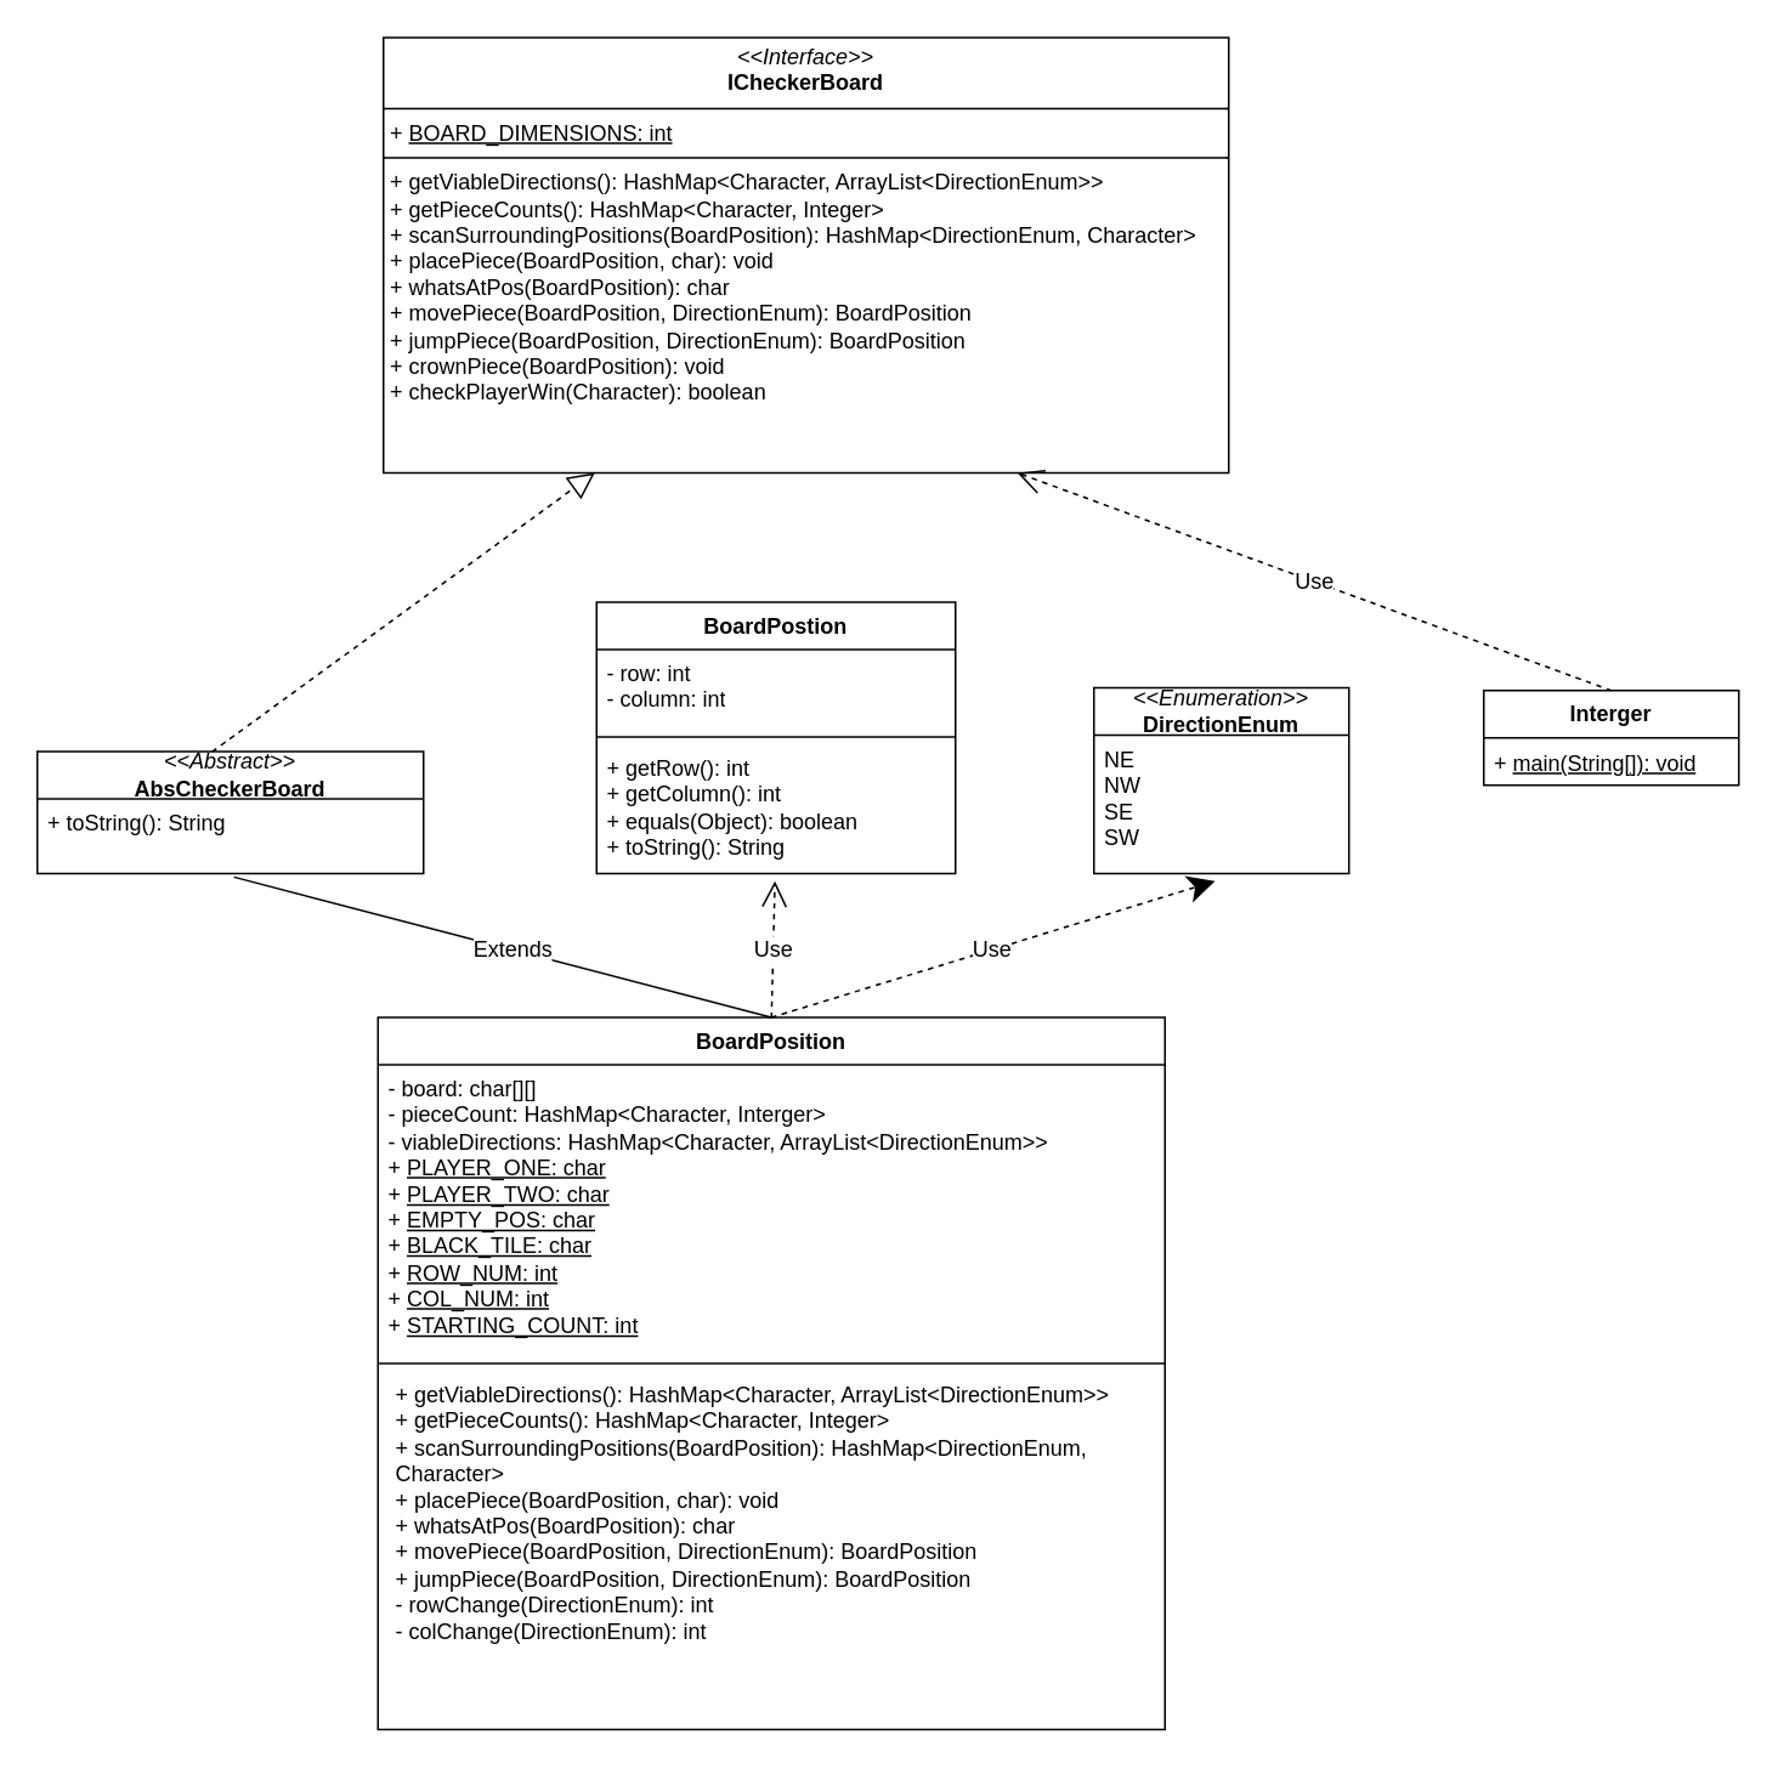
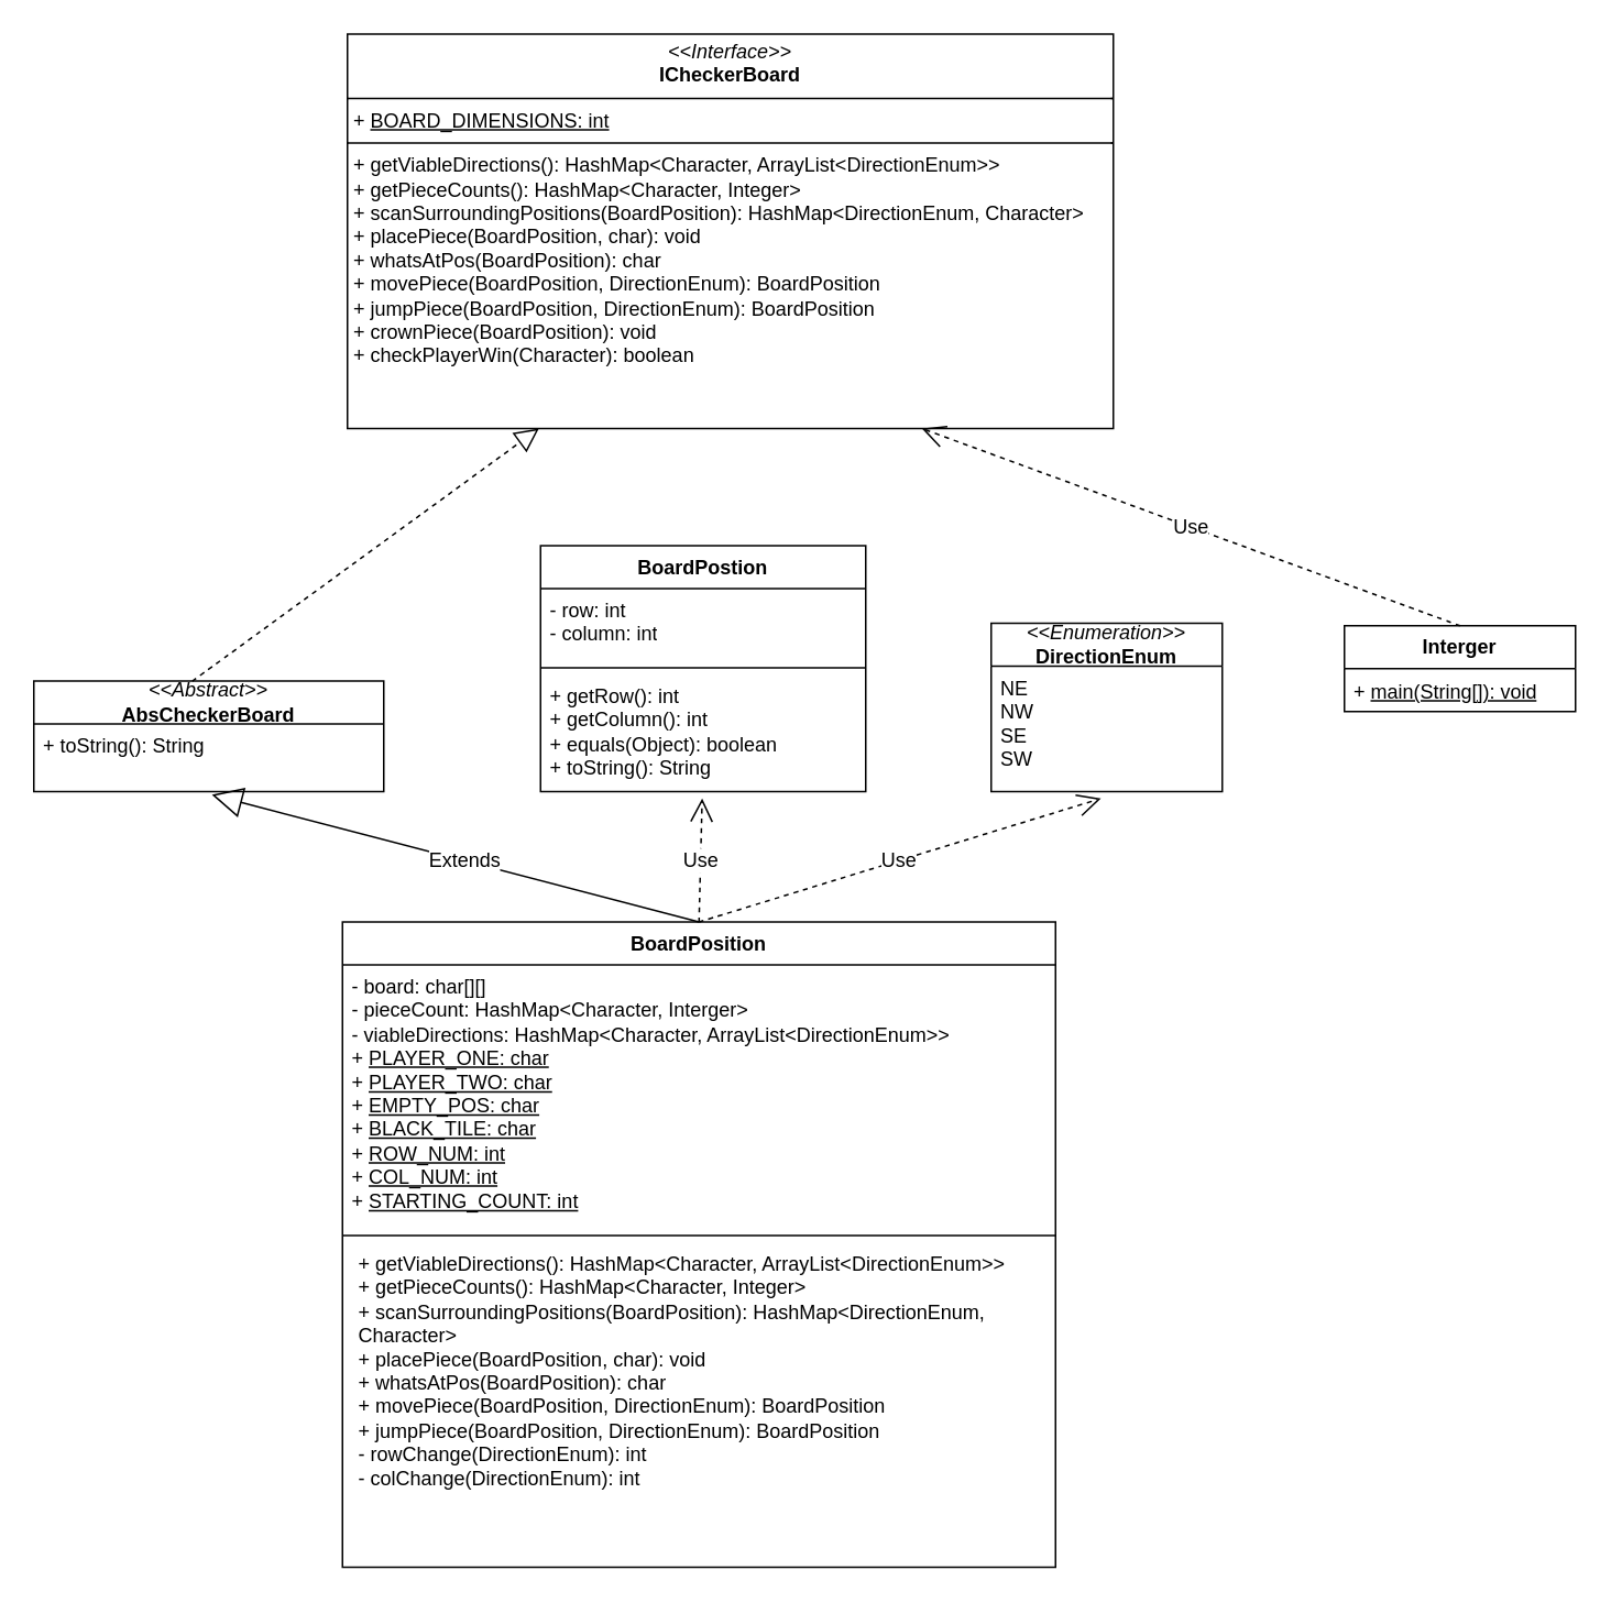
- <mxCell id="18" value="Extends" style="endArrow=none;endSize=16;endFill=0;html=1;rounded=0;fontSize=12;curved=1;exitX=0.5;exitY=0;exitDx=0;exitDy=0;entryX=0.509;entryY=1.047;entryDx=0;entryDy=0;entryPerimeter=0;" edge="1" parent="1" source="3" target="8"><mxGeometry x="-0.037" width="160" relative="1" as="geometry"><mxPoint x="159" y="525" as="sourcePoint" /><mxPoint x="319" y="525" as="targetPoint" /><mxPoint as="offset" /></mxGeometry></mxCell>
+ <mxCell id="18" value="Extends" style="endArrow=block;endSize=16;endFill=0;html=1;rounded=0;fontSize=12;curved=1;exitX=0.5;exitY=0;exitDx=0;exitDy=0;entryX=0.509;entryY=1.047;entryDx=0;entryDy=0;entryPerimeter=0;" edge="1" parent="1" source="3" target="8"><mxGeometry x="-0.037" width="160" relative="1" as="geometry"><mxPoint x="159" y="525" as="sourcePoint" /><mxPoint x="319" y="525" as="targetPoint" /><mxPoint as="offset" /></mxGeometry></mxCell>
- <mxCell id="20" value="Use" style="endArrow=classic;endSize=12;dashed=1;html=1;rounded=0;fontSize=12;curved=1;exitX=0.5;exitY=0;exitDx=0;exitDy=0;entryX=0.475;entryY=1.055;entryDx=0;entryDy=0;entryPerimeter=0;" edge="1" parent="1" source="3" target="15"><mxGeometry width="160" relative="1" as="geometry"><mxPoint x="604" y="528" as="sourcePoint" /><mxPoint x="663" y="489" as="targetPoint" /></mxGeometry></mxCell>
+ <mxCell id="20" value="Use" style="endArrow=open;endSize=12;dashed=1;html=1;rounded=0;fontSize=12;curved=1;exitX=0.5;exitY=0;exitDx=0;exitDy=0;entryX=0.475;entryY=1.055;entryDx=0;entryDy=0;entryPerimeter=0;" edge="1" parent="1" source="3" target="15"><mxGeometry width="160" relative="1" as="geometry"><mxPoint x="604" y="528" as="sourcePoint" /><mxPoint x="663" y="489" as="targetPoint" /></mxGeometry></mxCell>
